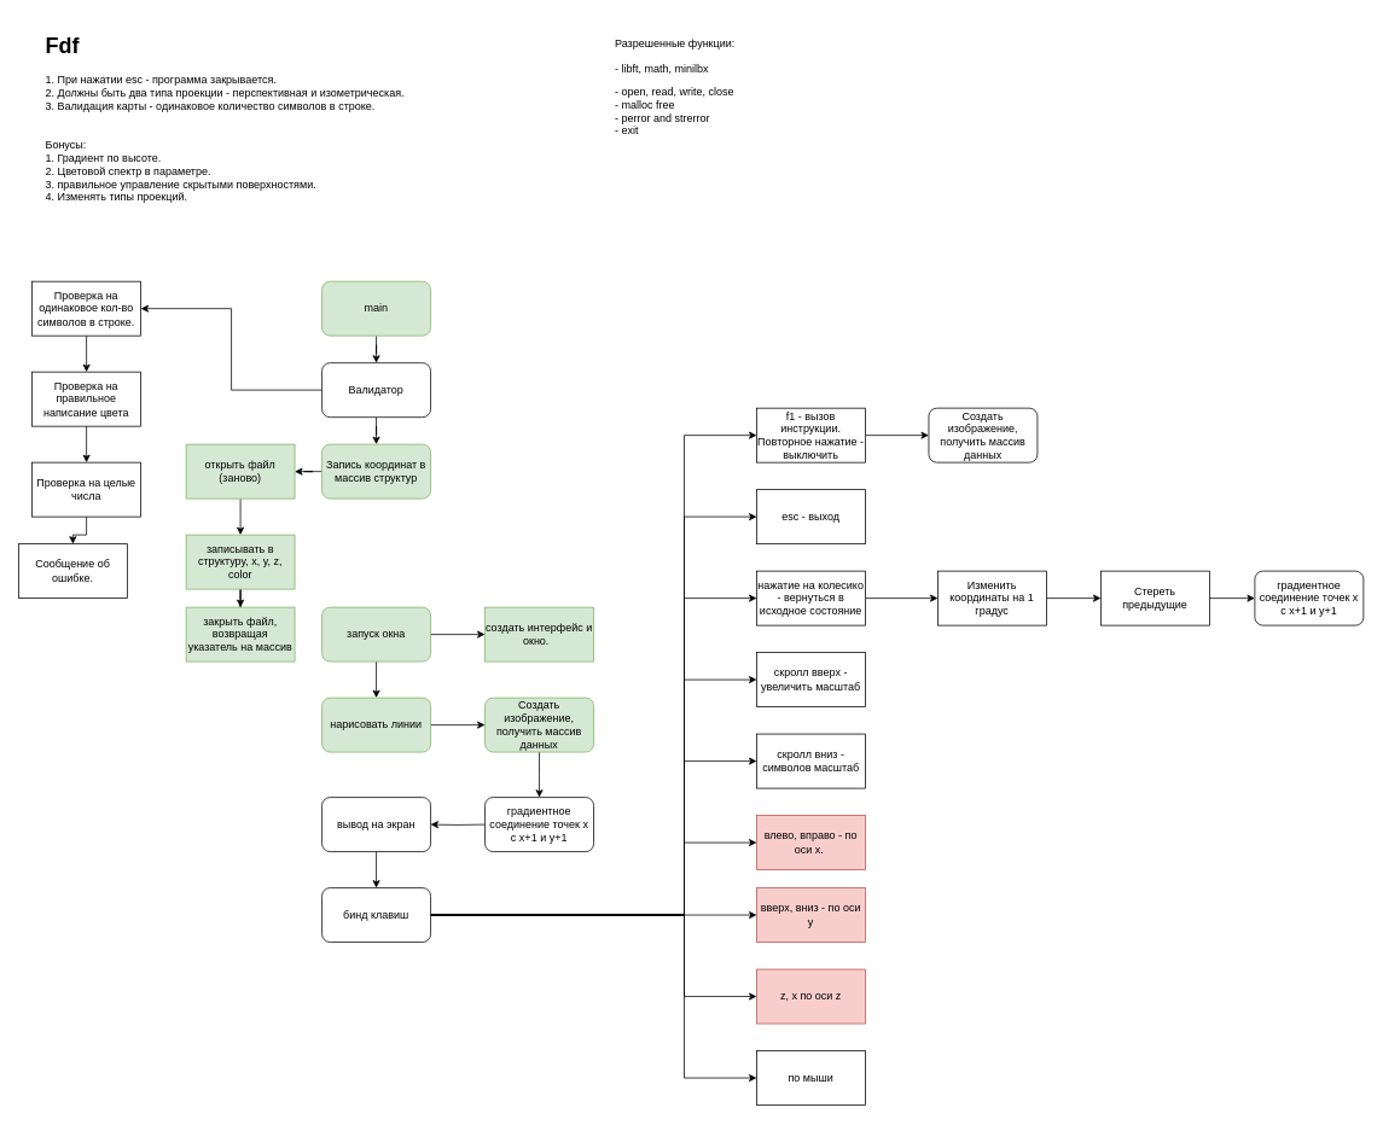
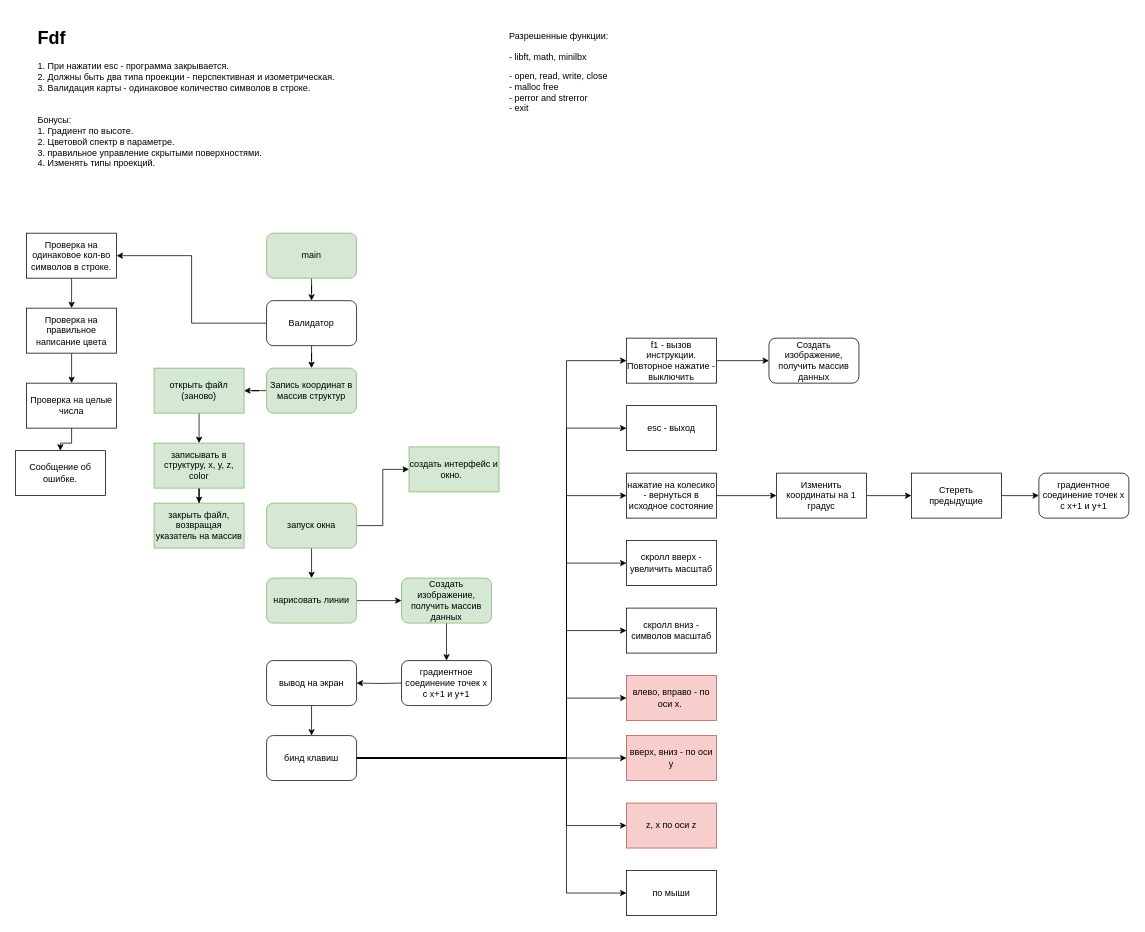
- <mxCell id="38" value="создать интерфейс и окно.&amp;nbsp;&amp;nbsp;" style="rounded=0;whiteSpace=wrap;html=1;fillColor=#d5e8d4;strokeColor=#82b366;" parent="1" vertex="1"><mxGeometry x="535" y="670" width="120" height="60" as="geometry" /></mxCell>
+ <mxCell id="38" value="создать интерфейс и окно.&amp;nbsp;&amp;nbsp;" style="rounded=0;whiteSpace=wrap;html=1;fillColor=#d5e8d4;strokeColor=#82b366;" parent="1" vertex="1"><mxGeometry x="545" y="595" width="120" height="60" as="geometry" /></mxCell>
